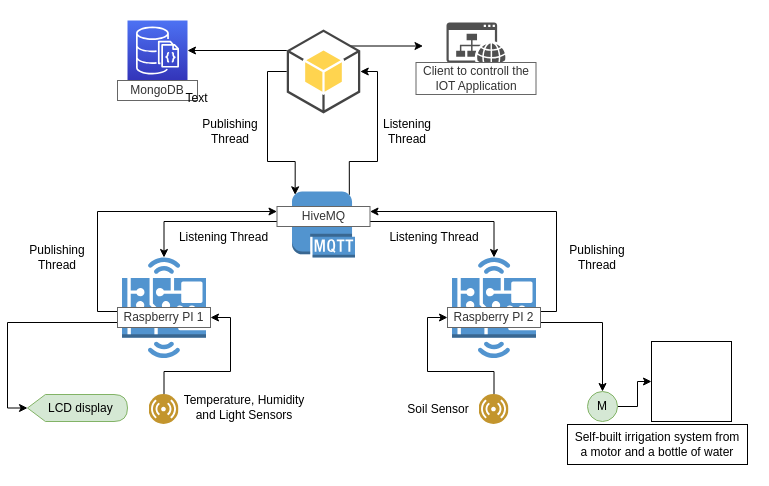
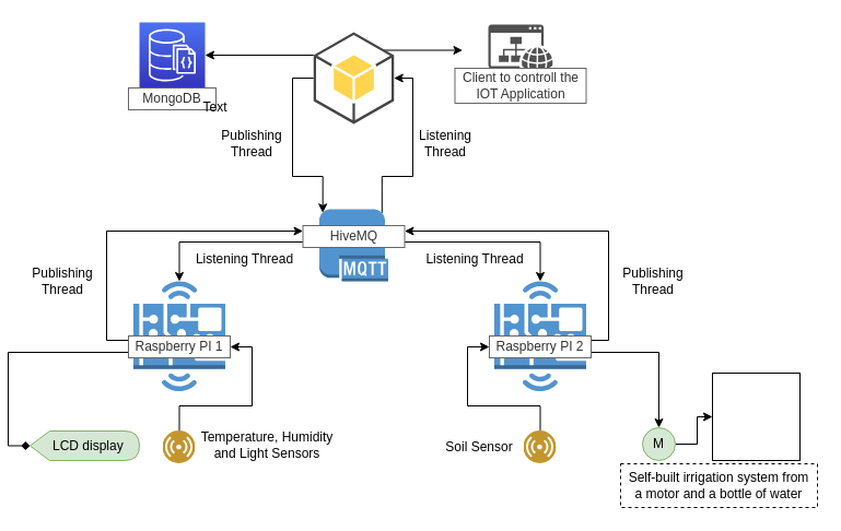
- <mxCell id="11" style="edgeStyle=orthogonalEdgeStyle;rounded=0;orthogonalLoop=1;jettySize=auto;html=1;exitX=0;exitY=0.75;exitDx=0;exitDy=0;entryX=0;entryY=0.5;entryDx=0;entryDy=0;entryPerimeter=0;" parent="1" source="12" target="34" edge="1"><mxGeometry relative="1" as="geometry" /></mxCell>
+ <mxCell id="11" style="edgeStyle=orthogonalEdgeStyle;rounded=0;orthogonalLoop=1;jettySize=auto;html=1;exitX=0;exitY=0.75;exitDx=0;exitDy=0;entryX=0;entryY=0.5;entryDx=0;entryDy=0;entryPerimeter=0;endArrow=diamond;" parent="1" source="12" target="34" edge="1"><mxGeometry relative="1" as="geometry" /></mxCell>
- <mxCell id="41" value="Self-built irrigation system from &lt;br&gt;a motor and a bottle of water" style="rounded=0;whiteSpace=wrap;html=1;fillColor=#FFFFFF;" vertex="1" parent="1"><mxGeometry x="560" y="424" width="180" height="40" as="geometry" /></mxCell>
+ <mxCell id="41" value="Self-built irrigation system from &lt;br&gt;a motor and a bottle of water" style="rounded=0;whiteSpace=wrap;html=1;fillColor=#FFFFFF;dashed=1;" vertex="1" parent="1"><mxGeometry x="560" y="424" width="180" height="40" as="geometry" /></mxCell>
